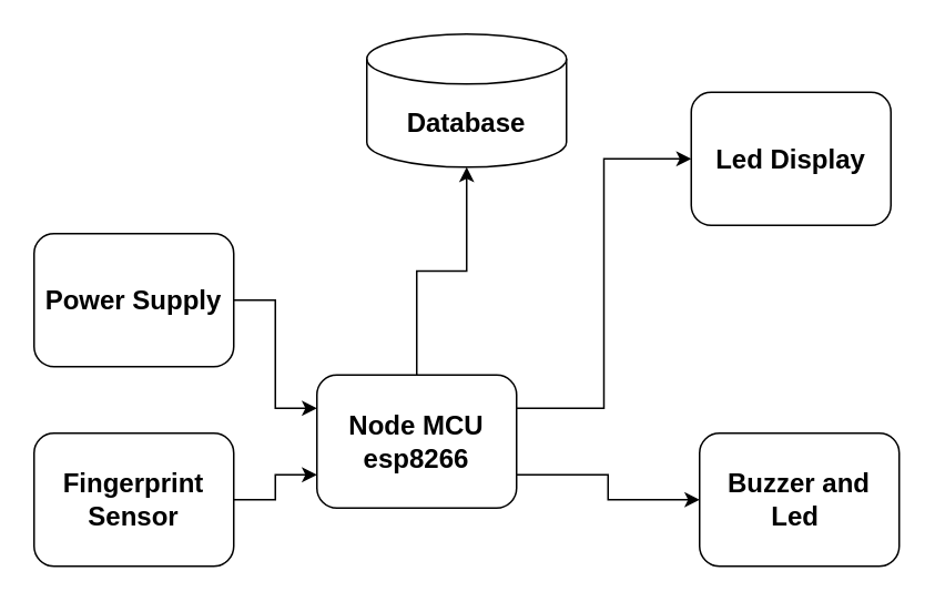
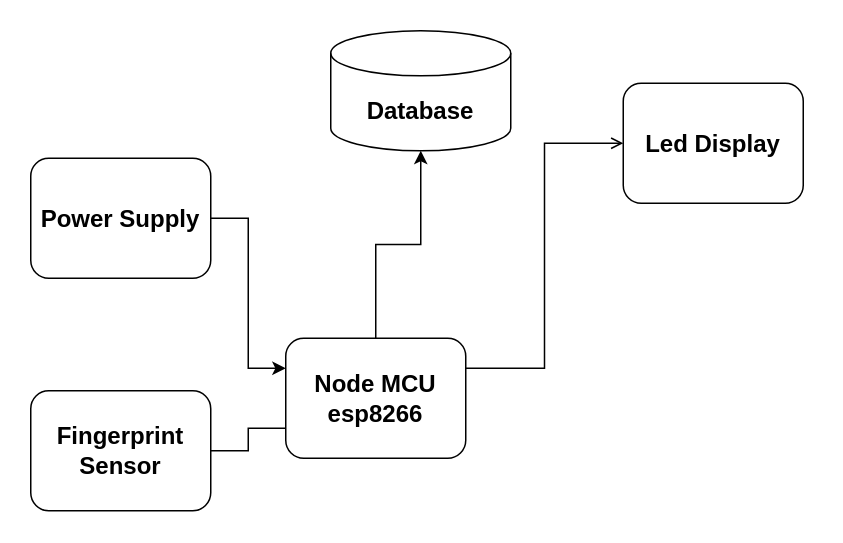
- <mxCell id="6" style="edgeStyle=orthogonalEdgeStyle;rounded=0;orthogonalLoop=1;jettySize=auto;html=1;exitX=1;exitY=0.25;exitDx=0;exitDy=0;entryX=0;entryY=0.5;entryDx=0;entryDy=0;" edge="1" parent="1" source="9" target="11"><mxGeometry relative="1" as="geometry" /></mxCell>
+ <mxCell id="6" style="edgeStyle=orthogonalEdgeStyle;rounded=0;orthogonalLoop=1;jettySize=auto;html=1;exitX=1;exitY=0.25;exitDx=0;exitDy=0;entryX=0;entryY=0.5;entryDx=0;entryDy=0;endArrow=open;" edge="1" parent="1" source="9" target="11"><mxGeometry relative="1" as="geometry" /></mxCell>
- <mxCell id="3" value="&lt;b&gt;&lt;font style=&quot;font-size: 16px;&quot;&gt;Power Supply&lt;/font&gt;&lt;/b&gt;" style="rounded=1;whiteSpace=wrap;html=1;" vertex="1" parent="1"><mxGeometry x="20" y="140" width="120" height="80" as="geometry" /></mxCell>
+ <mxCell id="3" value="&lt;b&gt;&lt;font style=&quot;font-size: 16px;&quot;&gt;Power Supply&lt;/font&gt;&lt;/b&gt;" style="rounded=1;whiteSpace=wrap;html=1;" vertex="1" parent="1"><mxGeometry x="20" y="105" width="120" height="80" as="geometry" /></mxCell>
- <mxCell id="4" style="edgeStyle=orthogonalEdgeStyle;rounded=0;orthogonalLoop=1;jettySize=auto;html=1;exitX=1;exitY=0.5;exitDx=0;exitDy=0;entryX=0;entryY=0.75;entryDx=0;entryDy=0;" edge="1" parent="1" source="5" target="9"><mxGeometry relative="1" as="geometry" /></mxCell>
+ <mxCell id="4" style="edgeStyle=orthogonalEdgeStyle;rounded=0;orthogonalLoop=1;jettySize=auto;html=1;exitX=1;exitY=0.5;exitDx=0;exitDy=0;entryX=0;entryY=0.75;entryDx=0;entryDy=0;endArrow=none;" edge="1" parent="1" source="5" target="9"><mxGeometry relative="1" as="geometry" /></mxCell>
- <mxCell id="7" style="edgeStyle=orthogonalEdgeStyle;rounded=0;orthogonalLoop=1;jettySize=auto;html=1;exitX=1;exitY=0.75;exitDx=0;exitDy=0;entryX=0;entryY=0.5;entryDx=0;entryDy=0;" edge="1" parent="1" source="9" target="10"><mxGeometry relative="1" as="geometry" /></mxCell>
- <mxCell id="10" value="&lt;b&gt;&lt;font style=&quot;font-size: 16px;&quot;&gt;Buzzer and Led&amp;nbsp;&lt;/font&gt;&lt;/b&gt;" style="rounded=1;whiteSpace=wrap;html=1;" vertex="1" parent="1"><mxGeometry x="420" y="260" width="120" height="80" as="geometry" /></mxCell>
